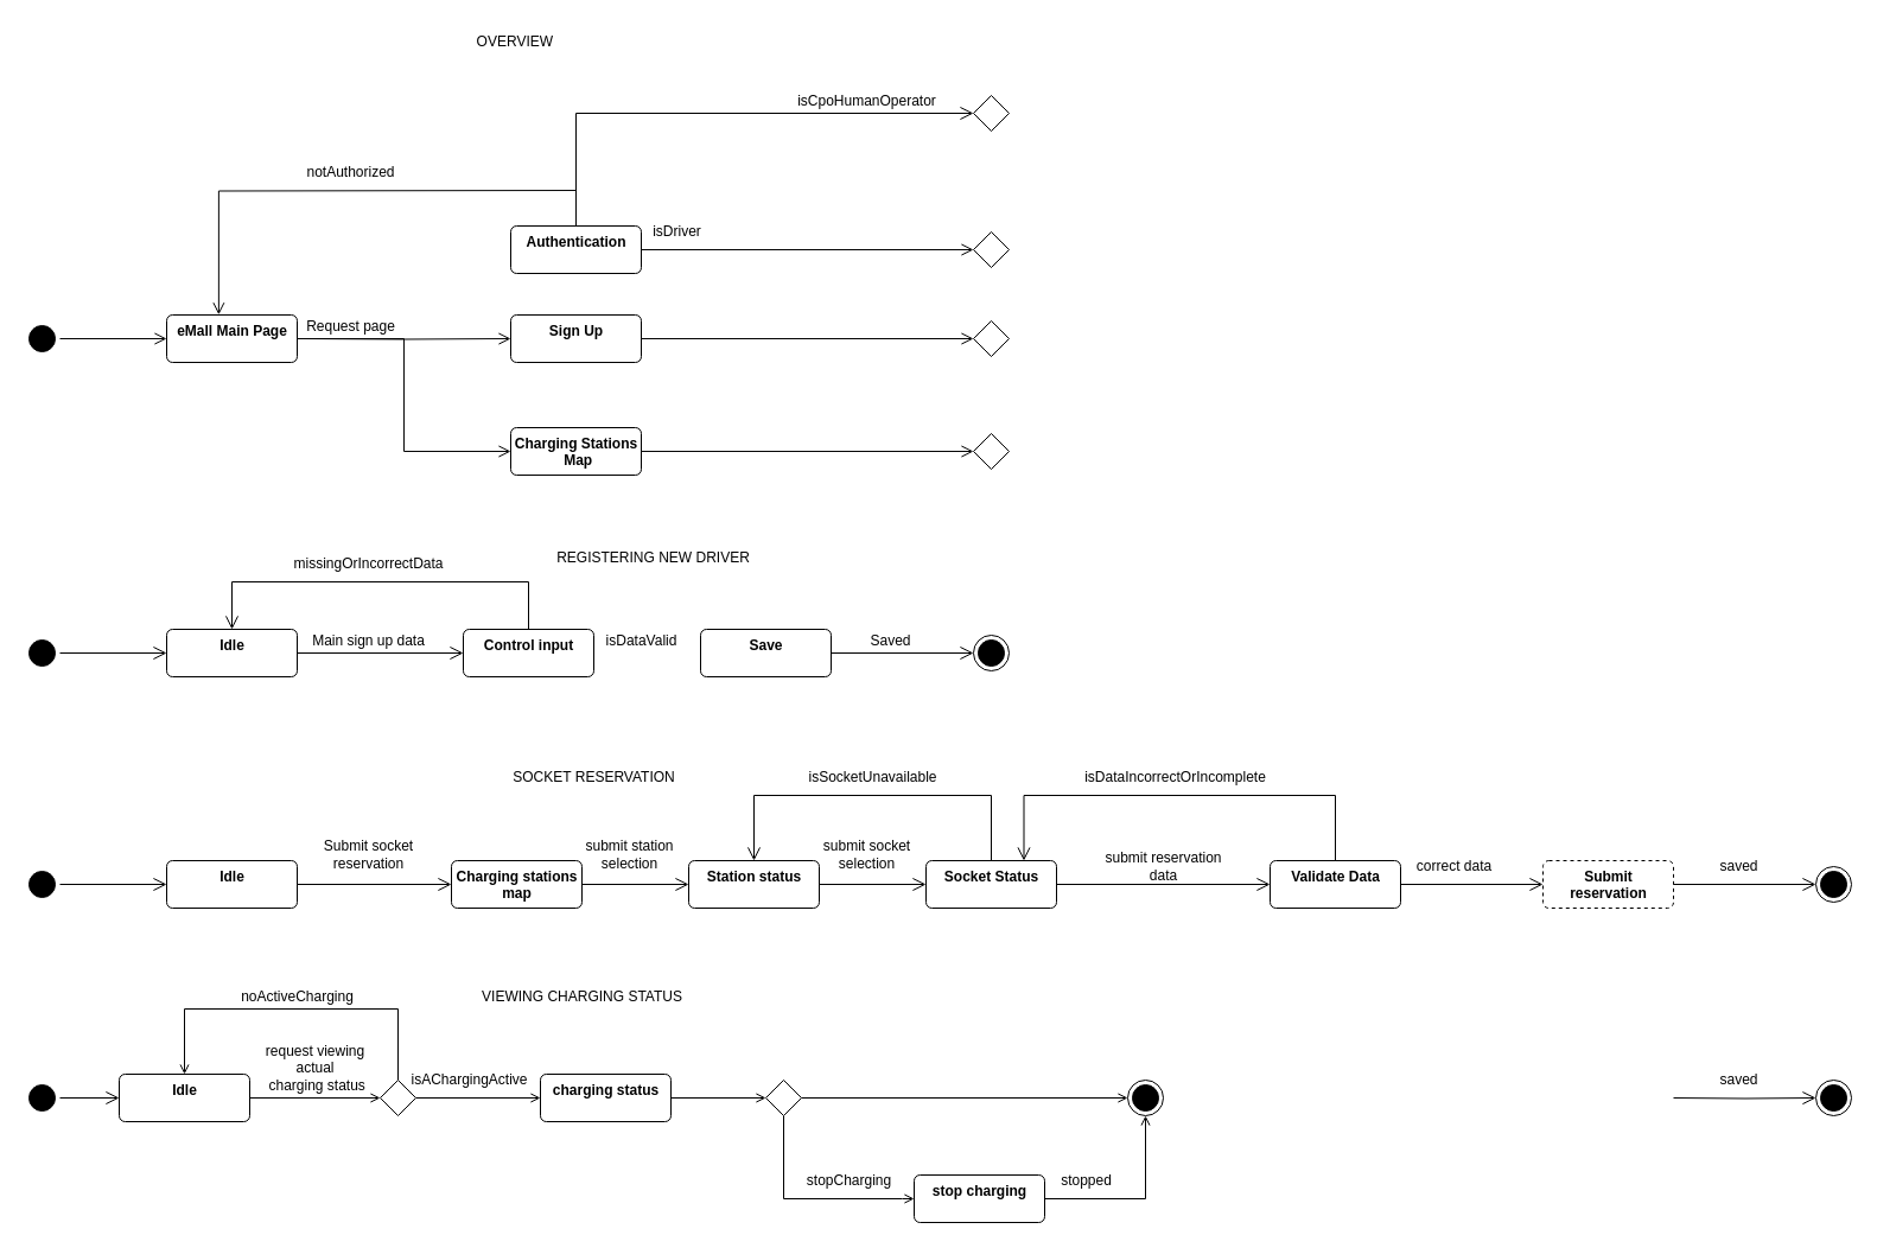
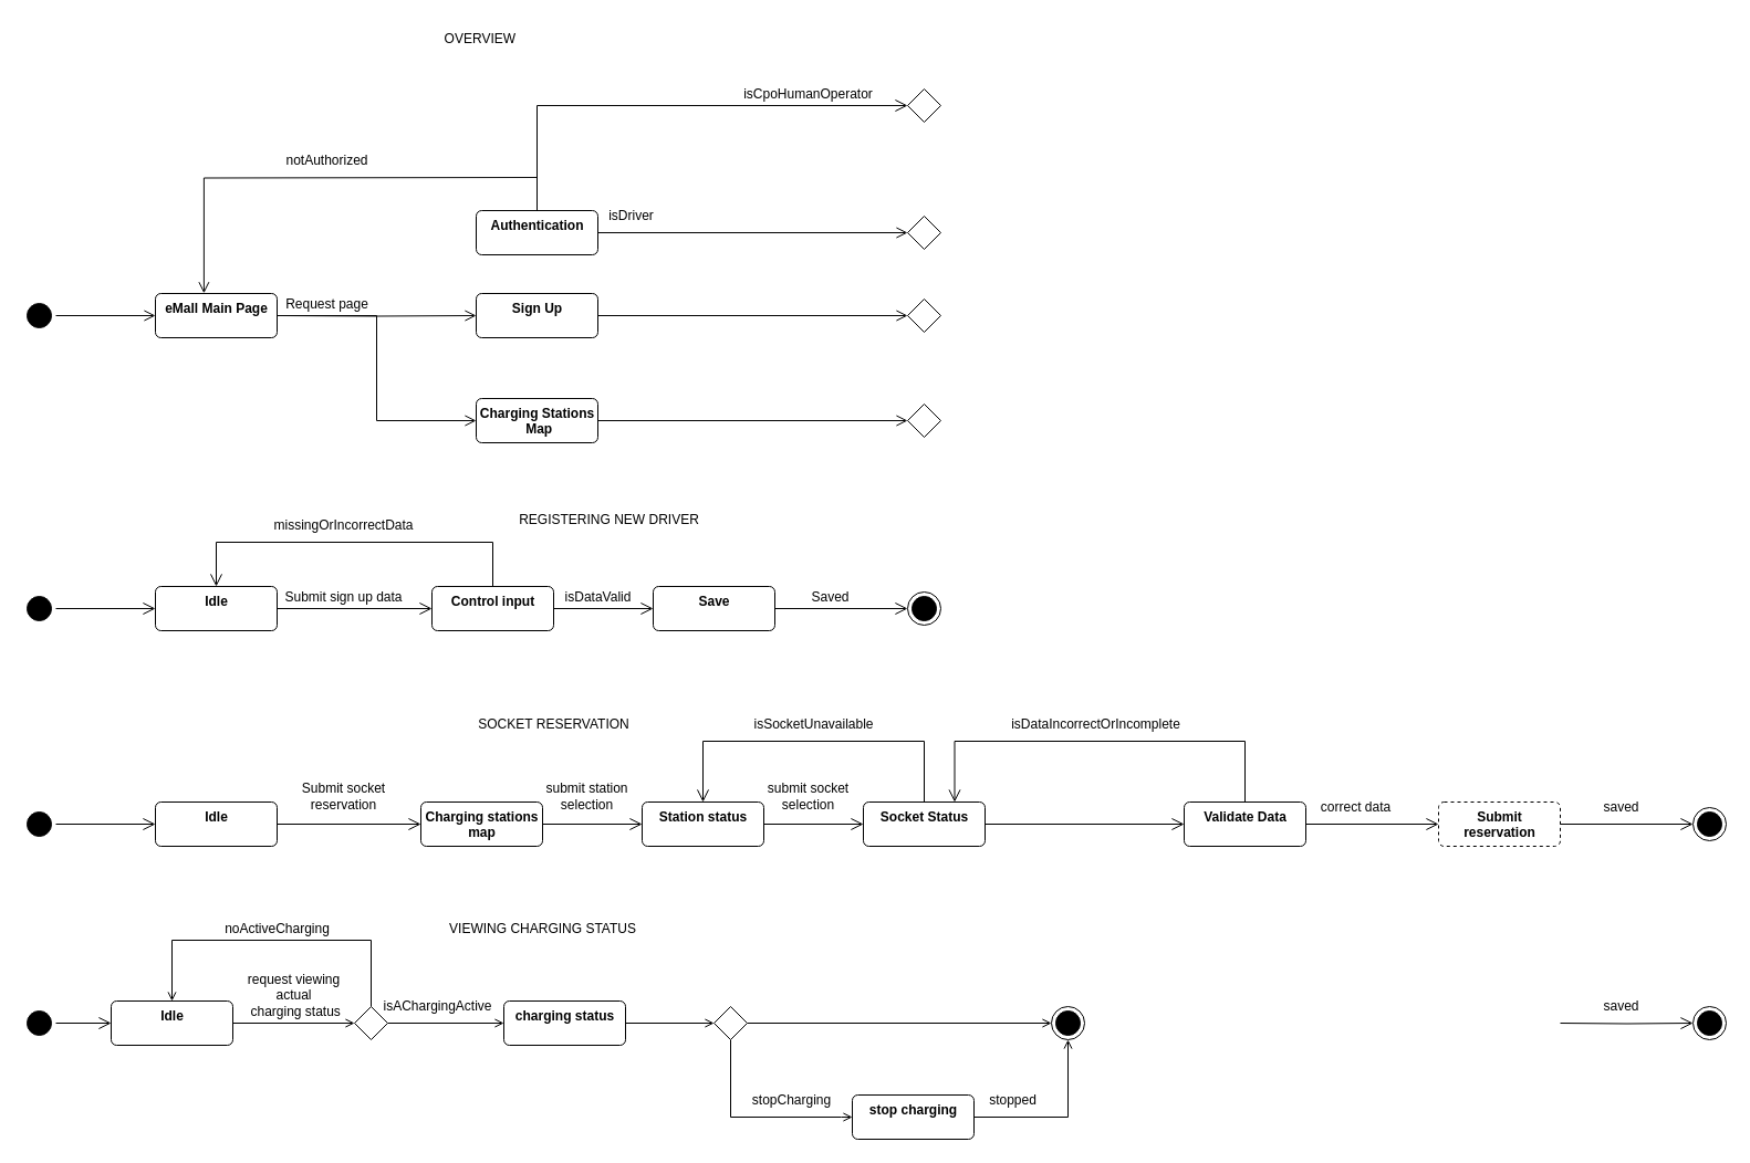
- <mxCell id="31" value="Main sign up data" style="text;html=1;align=center;verticalAlign=middle;resizable=0;points=[];autosize=1;strokeColor=none;fillColor=none;" parent="1" vertex="1"><mxGeometry x="245" y="525" width="130" height="30" as="geometry" /></mxCell>
+ <mxCell id="31" value="Submit sign up data" style="text;html=1;align=center;verticalAlign=middle;resizable=0;points=[];autosize=1;strokeColor=none;fillColor=none;" parent="1" vertex="1"><mxGeometry x="245" y="525" width="130" height="30" as="geometry" /></mxCell>
+ <mxCell id="29" style="edgeStyle=orthogonalEdgeStyle;rounded=0;orthogonalLoop=1;jettySize=auto;html=1;exitX=1;exitY=0.5;exitDx=0;exitDy=0;endArrow=open;endFill=0;endSize=9;" parent="1" source="30" target="34" edge="1"><mxGeometry relative="1" as="geometry" /></mxCell>
- <mxCell id="59" value="submit reservation&lt;br&gt;data" style="text;html=1;align=center;verticalAlign=middle;resizable=0;points=[];autosize=1;strokeColor=none;fillColor=none;" parent="1" vertex="1"><mxGeometry x="920" y="710" width="120" height="40" as="geometry" /></mxCell>
